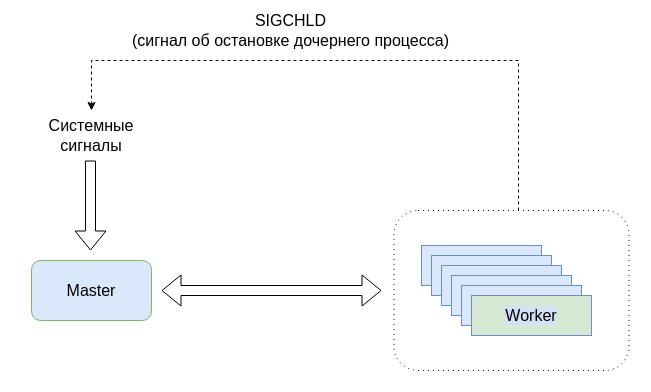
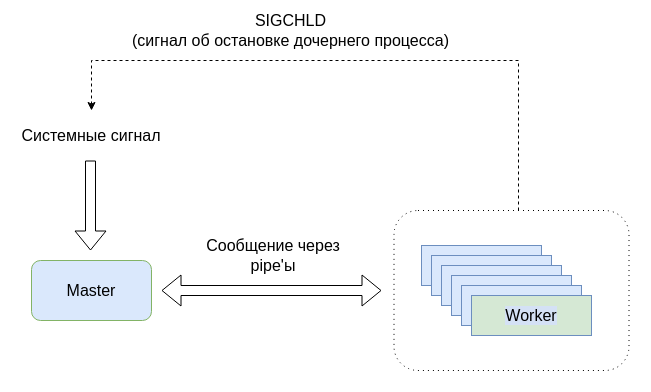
- <mxCell id="10" value="Системные сигналы" style="text;html=1;strokeColor=none;fillColor=none;align=center;verticalAlign=middle;whiteSpace=wrap;rounded=0;shadow=0;glass=0;dashed=1;dashPattern=1 4;comic=0;labelBackgroundColor=#FFFFFF;opacity=0;fontSize=16;" parent="1" vertex="1"><mxGeometry x="20" y="120" width="142" height="30" as="geometry" /></mxCell>
+ <mxCell id="10" value="Системные сигнал" style="text;html=1;strokeColor=none;fillColor=none;align=center;verticalAlign=middle;whiteSpace=wrap;rounded=0;shadow=0;glass=0;dashed=1;dashPattern=1 4;comic=0;labelBackgroundColor=#FFFFFF;opacity=0;fontSize=16;" parent="1" vertex="1"><mxGeometry x="20" y="120" width="142" height="30" as="geometry" /></mxCell>
+ <mxCell id="11" value="Сообщение через pipe'ы" style="text;html=1;strokeColor=none;fillColor=none;align=center;verticalAlign=middle;whiteSpace=wrap;rounded=0;shadow=0;glass=0;dashed=1;dashPattern=1 4;comic=0;labelBackgroundColor=#FFFFFF;opacity=0;fontSize=16;" parent="1" vertex="1"><mxGeometry x="187.5" y="235" width="170" height="40" as="geometry" /></mxCell>
